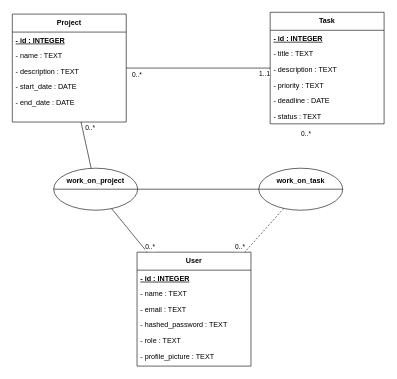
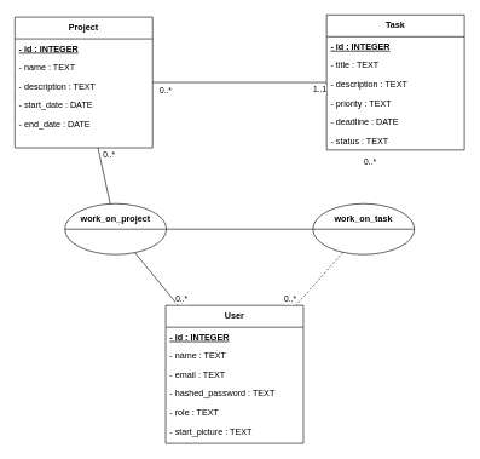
- <mxCell id="8" value="- profile_picture : TEXT" style="text;align=left;verticalAlign=top;spacingLeft=4;spacingRight=4;overflow=hidden;rotatable=0;points=[[0,0.5],[1,0.5]];portConstraint=eastwest;" parent="2" vertex="1"><mxGeometry y="160" width="190" height="26" as="geometry" /></mxCell>
+ <mxCell id="8" value="- start_picture : TEXT" style="text;align=left;verticalAlign=top;spacingLeft=4;spacingRight=4;overflow=hidden;rotatable=0;points=[[0,0.5],[1,0.5]];portConstraint=eastwest;" parent="2" vertex="1"><mxGeometry y="160" width="190" height="26" as="geometry" /></mxCell>
